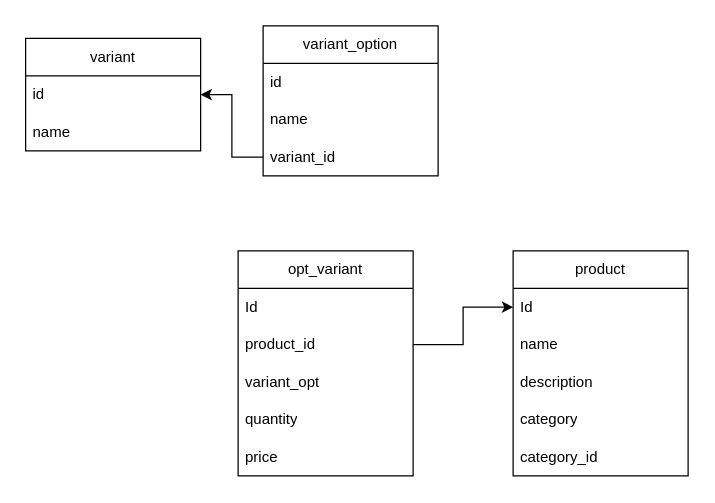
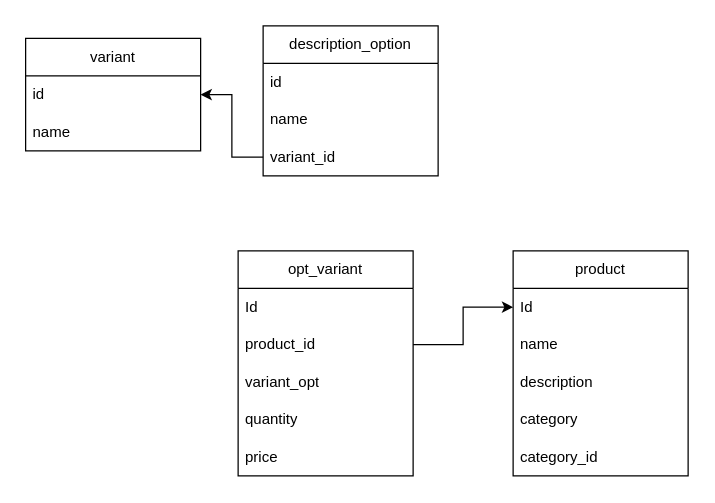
- <mxCell id="15" value="variant_option" style="swimlane;fontStyle=0;childLayout=stackLayout;horizontal=1;startSize=30;horizontalStack=0;resizeParent=1;resizeParentMax=0;resizeLast=0;collapsible=1;marginBottom=0;whiteSpace=wrap;html=1;" vertex="1" parent="1"><mxGeometry x="210" y="20" width="140" height="120" as="geometry" /></mxCell>
+ <mxCell id="15" value="description_option" style="swimlane;fontStyle=0;childLayout=stackLayout;horizontal=1;startSize=30;horizontalStack=0;resizeParent=1;resizeParentMax=0;resizeLast=0;collapsible=1;marginBottom=0;whiteSpace=wrap;html=1;" vertex="1" parent="1"><mxGeometry x="210" y="20" width="140" height="120" as="geometry" /></mxCell>
